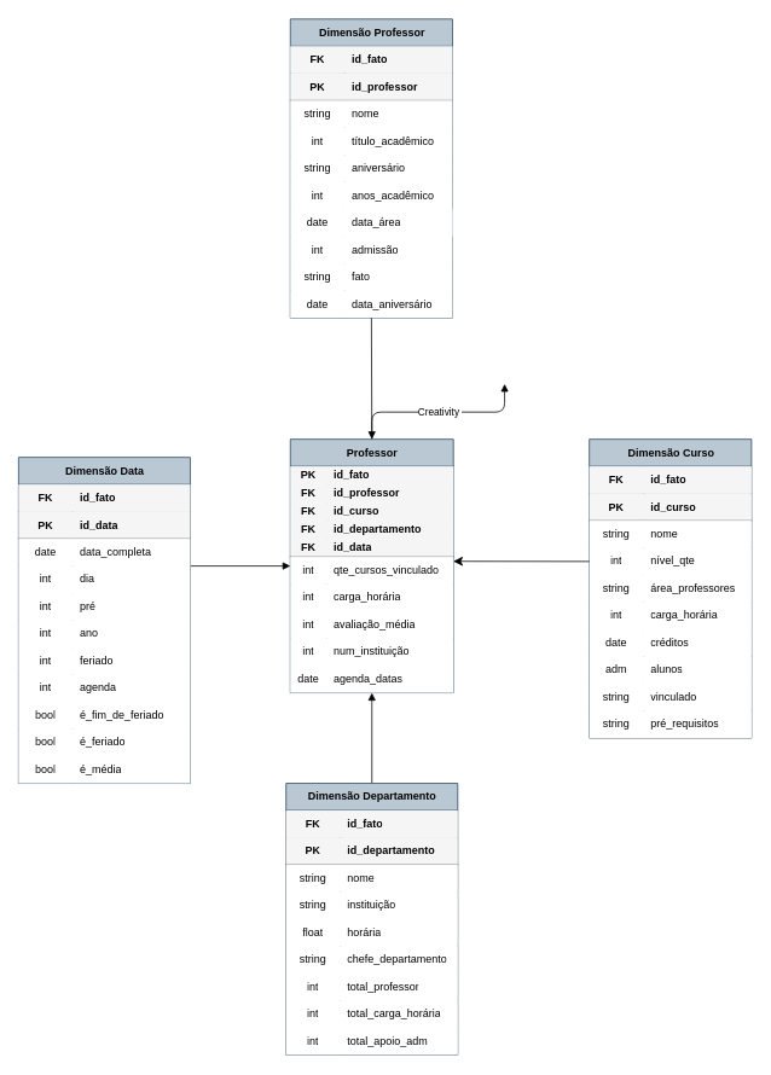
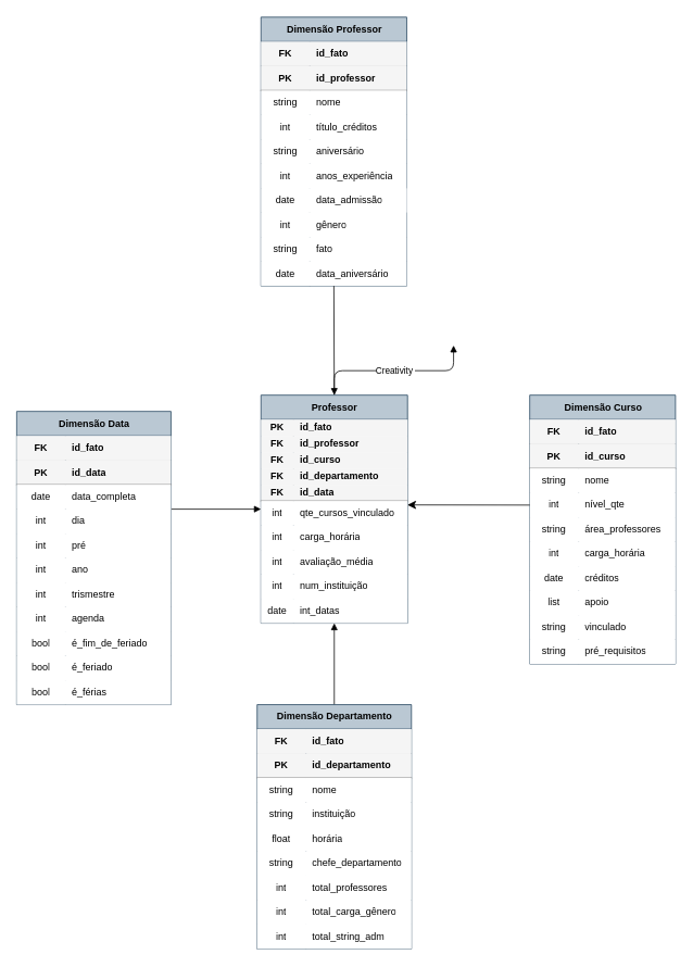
- <mxCell id="14" value="título_acadêmico" style="shape=partialRectangle;connectable=0;fillColor=none;top=0;left=0;bottom=0;right=0;align=left;spacingLeft=6;overflow=hidden;html=1;whiteSpace=wrap;" vertex="1" parent="12"><mxGeometry x="60" width="119" height="30" as="geometry"><mxRectangle width="119" height="30" as="alternateBounds" /></mxGeometry></mxCell>
+ <mxCell id="14" value="título_créditos" style="shape=partialRectangle;connectable=0;fillColor=none;top=0;left=0;bottom=0;right=0;align=left;spacingLeft=6;overflow=hidden;html=1;whiteSpace=wrap;" vertex="1" parent="12"><mxGeometry x="60" width="119" height="30" as="geometry"><mxRectangle width="119" height="30" as="alternateBounds" /></mxGeometry></mxCell>
- <mxCell id="20" value="anos_acadêmico" style="shape=partialRectangle;connectable=0;fillColor=none;top=0;left=0;bottom=0;right=0;align=left;spacingLeft=6;overflow=hidden;html=1;whiteSpace=wrap;" vertex="1" parent="18"><mxGeometry x="60" width="119" height="30" as="geometry"><mxRectangle width="119" height="30" as="alternateBounds" /></mxGeometry></mxCell>
+ <mxCell id="20" value="anos_experiência" style="shape=partialRectangle;connectable=0;fillColor=none;top=0;left=0;bottom=0;right=0;align=left;spacingLeft=6;overflow=hidden;html=1;whiteSpace=wrap;" vertex="1" parent="18"><mxGeometry x="60" width="119" height="30" as="geometry"><mxRectangle width="119" height="30" as="alternateBounds" /></mxGeometry></mxCell>
- <mxCell id="23" value="data_área" style="shape=partialRectangle;connectable=0;top=0;left=0;bottom=0;right=0;align=left;spacingLeft=6;overflow=hidden;html=1;whiteSpace=wrap;" vertex="1" parent="21"><mxGeometry x="60" width="119" height="30" as="geometry"><mxRectangle width="119" height="30" as="alternateBounds" /></mxGeometry></mxCell>
+ <mxCell id="23" value="data_admissão" style="shape=partialRectangle;connectable=0;top=0;left=0;bottom=0;right=0;align=left;spacingLeft=6;overflow=hidden;html=1;whiteSpace=wrap;" vertex="1" parent="21"><mxGeometry x="60" width="119" height="30" as="geometry"><mxRectangle width="119" height="30" as="alternateBounds" /></mxGeometry></mxCell>
- <mxCell id="26" value="admissão" style="shape=partialRectangle;connectable=0;fillColor=none;top=0;left=0;bottom=0;right=0;align=left;spacingLeft=6;overflow=hidden;html=1;whiteSpace=wrap;" vertex="1" parent="24"><mxGeometry x="60" width="119" height="30" as="geometry"><mxRectangle width="119" height="30" as="alternateBounds" /></mxGeometry></mxCell>
+ <mxCell id="26" value="gênero" style="shape=partialRectangle;connectable=0;fillColor=none;top=0;left=0;bottom=0;right=0;align=left;spacingLeft=6;overflow=hidden;html=1;whiteSpace=wrap;" vertex="1" parent="24"><mxGeometry x="60" width="119" height="30" as="geometry"><mxRectangle width="119" height="30" as="alternateBounds" /></mxGeometry></mxCell>
- <mxCell id="148" value="feriado" style="shape=partialRectangle;connectable=0;fillColor=none;top=0;left=0;bottom=0;right=0;align=left;spacingLeft=6;overflow=hidden;html=1;whiteSpace=wrap;" vertex="1" parent="146"><mxGeometry x="60" width="129.5" height="30" as="geometry"><mxRectangle width="129.5" height="30" as="alternateBounds" /></mxGeometry></mxCell>
+ <mxCell id="148" value="trismestre" style="shape=partialRectangle;connectable=0;fillColor=none;top=0;left=0;bottom=0;right=0;align=left;spacingLeft=6;overflow=hidden;html=1;whiteSpace=wrap;" vertex="1" parent="146"><mxGeometry x="60" width="129.5" height="30" as="geometry"><mxRectangle width="129.5" height="30" as="alternateBounds" /></mxGeometry></mxCell>
- <mxCell id="91" value="adm" style="shape=partialRectangle;connectable=0;fillColor=none;top=0;left=0;bottom=0;right=0;editable=1;overflow=hidden;html=1;whiteSpace=wrap;" vertex="1" parent="90"><mxGeometry width="60" height="30" as="geometry"><mxRectangle width="60" height="30" as="alternateBounds" /></mxGeometry></mxCell>
+ <mxCell id="91" value="list" style="shape=partialRectangle;connectable=0;fillColor=none;top=0;left=0;bottom=0;right=0;editable=1;overflow=hidden;html=1;whiteSpace=wrap;" vertex="1" parent="90"><mxGeometry width="60" height="30" as="geometry"><mxRectangle width="60" height="30" as="alternateBounds" /></mxGeometry></mxCell>
- <mxCell id="92" value="alunos" style="shape=partialRectangle;connectable=0;fillColor=none;top=0;left=0;bottom=0;right=0;align=left;spacingLeft=6;overflow=hidden;html=1;whiteSpace=wrap;" vertex="1" parent="90"><mxGeometry x="60" width="119" height="30" as="geometry"><mxRectangle width="119" height="30" as="alternateBounds" /></mxGeometry></mxCell>
+ <mxCell id="92" value="apoio" style="shape=partialRectangle;connectable=0;fillColor=none;top=0;left=0;bottom=0;right=0;align=left;spacingLeft=6;overflow=hidden;html=1;whiteSpace=wrap;" vertex="1" parent="90"><mxGeometry x="60" width="119" height="30" as="geometry"><mxRectangle width="119" height="30" as="alternateBounds" /></mxGeometry></mxCell>
- <mxCell id="67" value="agenda_datas" style="shape=partialRectangle;connectable=0;fillColor=none;top=0;left=0;bottom=0;right=0;align=left;spacingLeft=6;overflow=hidden;html=1;whiteSpace=wrap;" vertex="1" parent="65"><mxGeometry x="40" width="140" height="30" as="geometry"><mxRectangle width="140" height="30" as="alternateBounds" /></mxGeometry></mxCell>
+ <mxCell id="67" value="int_datas" style="shape=partialRectangle;connectable=0;fillColor=none;top=0;left=0;bottom=0;right=0;align=left;spacingLeft=6;overflow=hidden;html=1;whiteSpace=wrap;" vertex="1" parent="65"><mxGeometry x="40" width="140" height="30" as="geometry"><mxRectangle width="140" height="30" as="alternateBounds" /></mxGeometry></mxCell>
- <mxCell id="160" value="é_média" style="shape=partialRectangle;connectable=0;fillColor=none;top=0;left=0;bottom=0;right=0;align=left;spacingLeft=6;overflow=hidden;html=1;whiteSpace=wrap;" vertex="1" parent="158"><mxGeometry x="60" width="129.5" height="30" as="geometry"><mxRectangle width="129.5" height="30" as="alternateBounds" /></mxGeometry></mxCell>
+ <mxCell id="160" value="é_férias" style="shape=partialRectangle;connectable=0;fillColor=none;top=0;left=0;bottom=0;right=0;align=left;spacingLeft=6;overflow=hidden;html=1;whiteSpace=wrap;" vertex="1" parent="158"><mxGeometry x="60" width="129.5" height="30" as="geometry"><mxRectangle width="129.5" height="30" as="alternateBounds" /></mxGeometry></mxCell>
- <mxCell id="120" value="total_professor" style="shape=partialRectangle;connectable=0;fillColor=none;top=0;left=0;bottom=0;right=0;align=left;spacingLeft=6;overflow=hidden;html=1;whiteSpace=wrap;" vertex="1" parent="118"><mxGeometry x="60" width="129.5" height="30" as="geometry"><mxRectangle width="129.5" height="30" as="alternateBounds" /></mxGeometry></mxCell>
+ <mxCell id="120" value="total_professores" style="shape=partialRectangle;connectable=0;fillColor=none;top=0;left=0;bottom=0;right=0;align=left;spacingLeft=6;overflow=hidden;html=1;whiteSpace=wrap;" vertex="1" parent="118"><mxGeometry x="60" width="129.5" height="30" as="geometry"><mxRectangle width="129.5" height="30" as="alternateBounds" /></mxGeometry></mxCell>
- <mxCell id="123" value="total_carga_horária" style="shape=partialRectangle;connectable=0;fillColor=none;top=0;left=0;bottom=0;right=0;align=left;spacingLeft=6;overflow=hidden;html=1;whiteSpace=wrap;" vertex="1" parent="121"><mxGeometry x="60" width="129.5" height="30" as="geometry"><mxRectangle width="129.5" height="30" as="alternateBounds" /></mxGeometry></mxCell>
+ <mxCell id="123" value="total_carga_gênero" style="shape=partialRectangle;connectable=0;fillColor=none;top=0;left=0;bottom=0;right=0;align=left;spacingLeft=6;overflow=hidden;html=1;whiteSpace=wrap;" vertex="1" parent="121"><mxGeometry x="60" width="129.5" height="30" as="geometry"><mxRectangle width="129.5" height="30" as="alternateBounds" /></mxGeometry></mxCell>
- <mxCell id="126" value="total_apoio_adm" style="shape=partialRectangle;connectable=0;fillColor=none;top=0;left=0;bottom=0;right=0;align=left;spacingLeft=6;overflow=hidden;html=1;whiteSpace=wrap;" vertex="1" parent="124"><mxGeometry x="60" width="129.5" height="30" as="geometry"><mxRectangle width="129.5" height="30" as="alternateBounds" /></mxGeometry></mxCell>
+ <mxCell id="126" value="total_string_adm" style="shape=partialRectangle;connectable=0;fillColor=none;top=0;left=0;bottom=0;right=0;align=left;spacingLeft=6;overflow=hidden;html=1;whiteSpace=wrap;" vertex="1" parent="124"><mxGeometry x="60" width="129.5" height="30" as="geometry"><mxRectangle width="129.5" height="30" as="alternateBounds" /></mxGeometry></mxCell>
